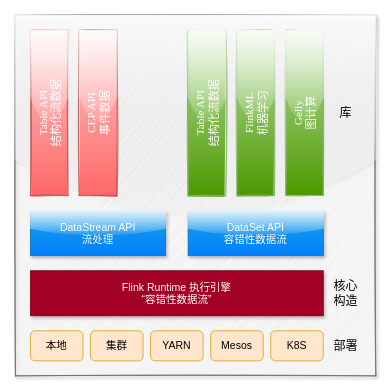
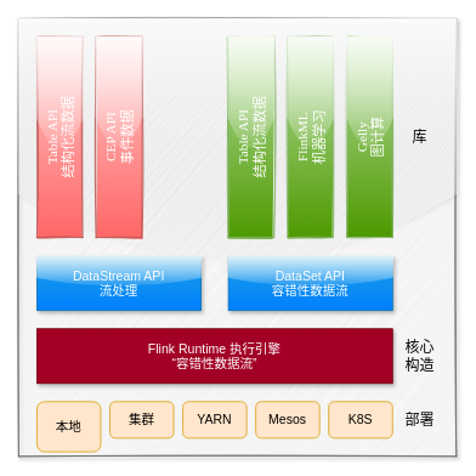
- <mxCell id="3" value="本地" style="rounded=1;whiteSpace=wrap;html=1;fillColor=#ffe6cc;strokeColor=#d79b00;fontSize=14;" vertex="1" parent="1"><mxGeometry x="40" y="440" width="70" height="40" as="geometry" /></mxCell>
+ <mxCell id="3" value="本地" style="rounded=1;whiteSpace=wrap;html=1;fillColor=#ffe6cc;strokeColor=#d79b00;fontSize=14;" vertex="1" parent="1"><mxGeometry x="40" y="440" width="70" height="55" as="geometry" /></mxCell>
